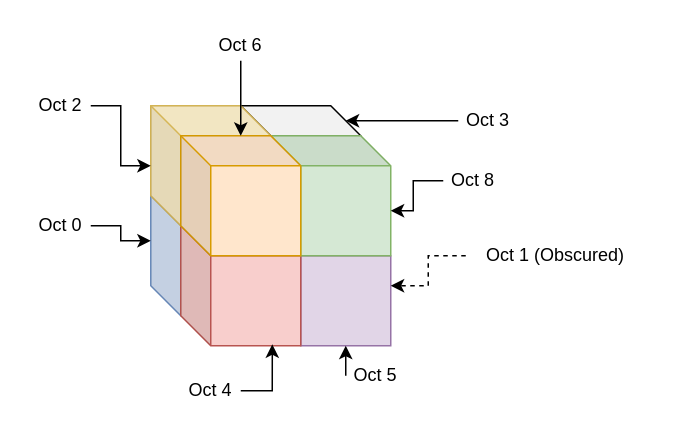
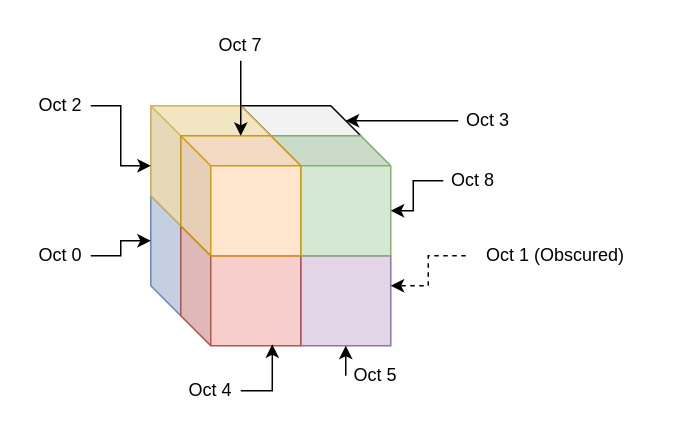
- <mxCell id="25" value="Oct 6" style="text;html=1;strokeColor=none;fillColor=none;align=center;verticalAlign=middle;whiteSpace=wrap;rounded=0;dashed=1;" vertex="1" parent="1"><mxGeometry x="140" y="20" width="40" height="20" as="geometry" /></mxCell>
+ <mxCell id="25" value="Oct 7" style="text;html=1;strokeColor=none;fillColor=none;align=center;verticalAlign=middle;whiteSpace=wrap;rounded=0;dashed=1;" vertex="1" parent="1"><mxGeometry x="140" y="20" width="40" height="20" as="geometry" /></mxCell>
- <mxCell id="11" value="Oct 0" style="text;html=1;strokeColor=none;fillColor=none;align=center;verticalAlign=middle;whiteSpace=wrap;rounded=0;dashed=1;" vertex="1" parent="1"><mxGeometry x="20" y="140" width="40" height="20" as="geometry" /></mxCell>
+ <mxCell id="11" value="Oct 0" style="text;html=1;strokeColor=none;fillColor=none;align=center;verticalAlign=middle;whiteSpace=wrap;rounded=0;dashed=1;" vertex="1" parent="1"><mxGeometry x="20" y="160" width="40" height="20" as="geometry" /></mxCell>
